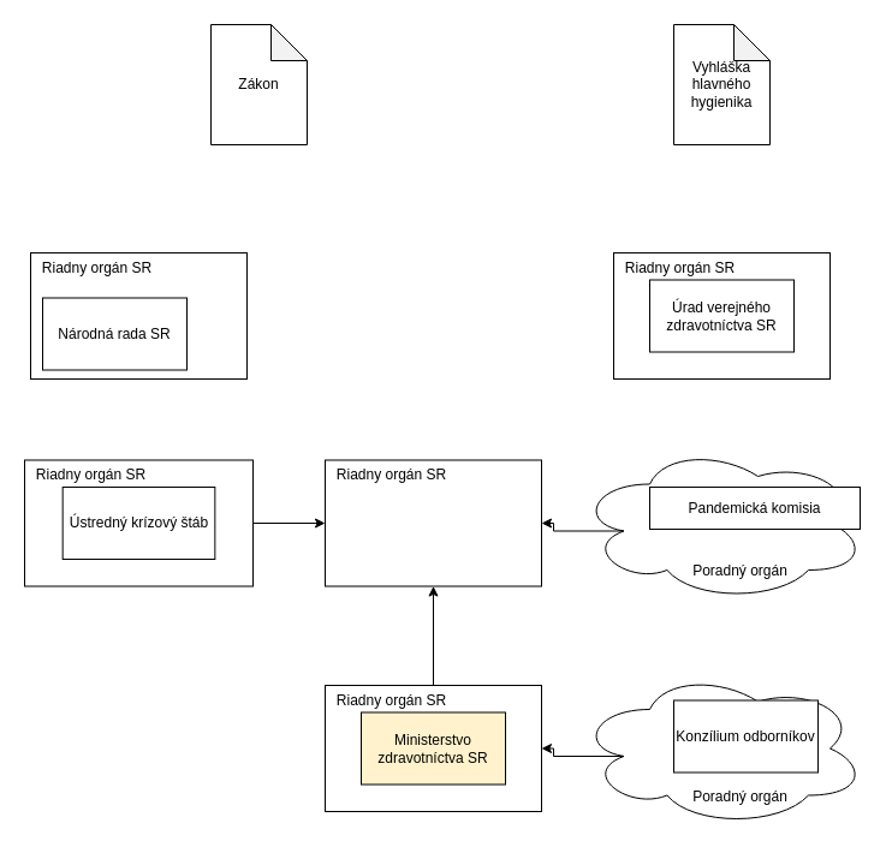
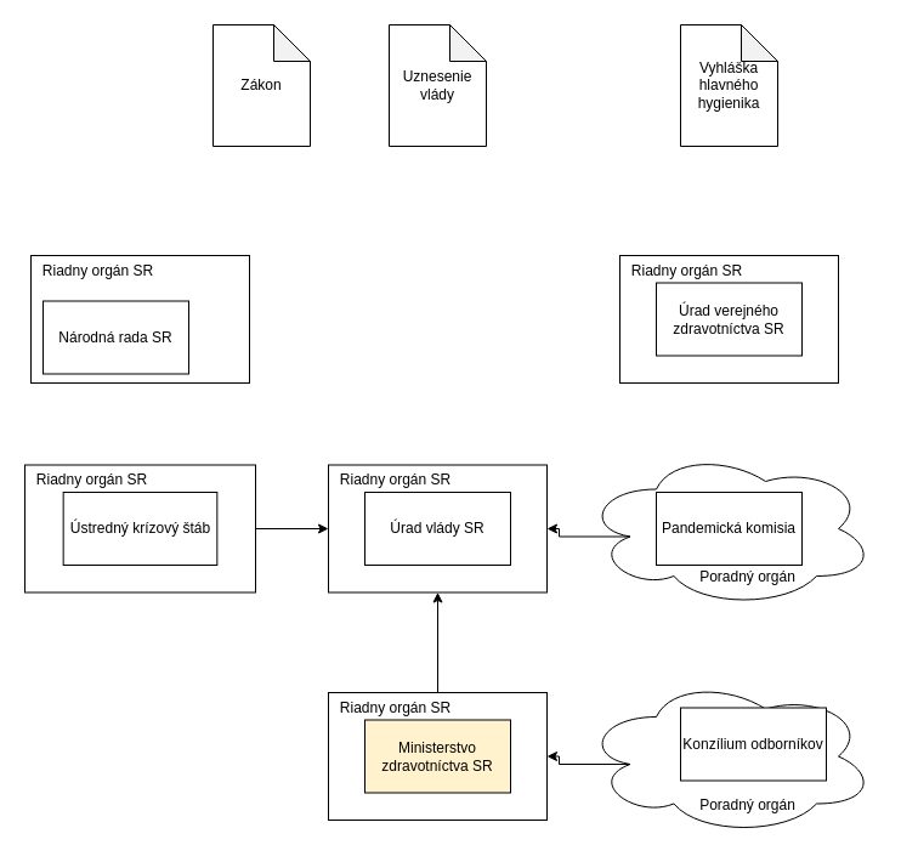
+ <mxCell id="41" value="Uznesenie vlády" style="shape=note;whiteSpace=wrap;html=1;backgroundOutline=1;darkOpacity=0.05;" vertex="1" parent="1"><mxGeometry x="320" y="20" width="80" height="100" as="geometry" /></mxCell>
- <mxCell id="9" value="Pandemická komisia" style="rounded=0;whiteSpace=wrap;html=1;" vertex="1" parent="7"><mxGeometry x="60" y="35" width="175" height="35" as="geometry" /></mxCell>
+ <mxCell id="9" value="Pandemická komisia" style="rounded=0;whiteSpace=wrap;html=1;" vertex="1" parent="7"><mxGeometry x="60" y="35" width="120" height="60" as="geometry" /></mxCell>
+ <mxCell id="6" value="Úrad vlády SR" style="rounded=0;whiteSpace=wrap;html=1;" vertex="1" parent="2"><mxGeometry x="30" y="22.5" width="120" height="60" as="geometry" /></mxCell>
